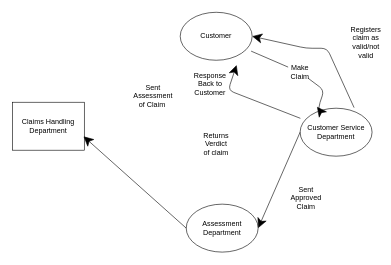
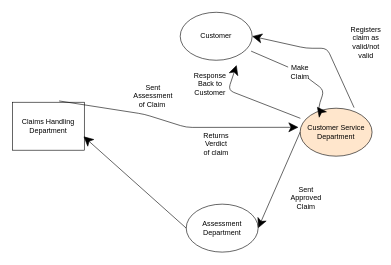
+ <mxCell id="15" value="" style="endArrow=classic;html=1;startSize=14;endSize=14;sourcePerimeterSpacing=8;targetPerimeterSpacing=8;exitX=0.65;exitY=-0.027;exitDx=0;exitDy=0;exitPerimeter=0;entryX=-0.023;entryY=0.398;entryDx=0;entryDy=0;entryPerimeter=0;" edge="1" parent="1" source="4" target="3"><mxGeometry width="50" height="50" relative="1" as="geometry"><mxPoint x="370" y="140" as="sourcePoint" /><mxPoint x="420" y="90" as="targetPoint" /><Array as="points"><mxPoint x="240" y="190" /><mxPoint x="310" y="212" /></Array></mxGeometry></mxCell>
- <mxCell id="3" value="Customer Service Department" style="ellipse;whiteSpace=wrap;html=1;hachureGap=4;pointerEvents=0;" vertex="1" parent="1"><mxGeometry x="500" y="180" width="120" height="80" as="geometry" /></mxCell>
+ <mxCell id="3" value="Customer Service Department" style="ellipse;whiteSpace=wrap;html=1;hachureGap=4;pointerEvents=0;fillColor=#ffe6cc;" vertex="1" parent="1"><mxGeometry x="500" y="180" width="120" height="80" as="geometry" /></mxCell>
